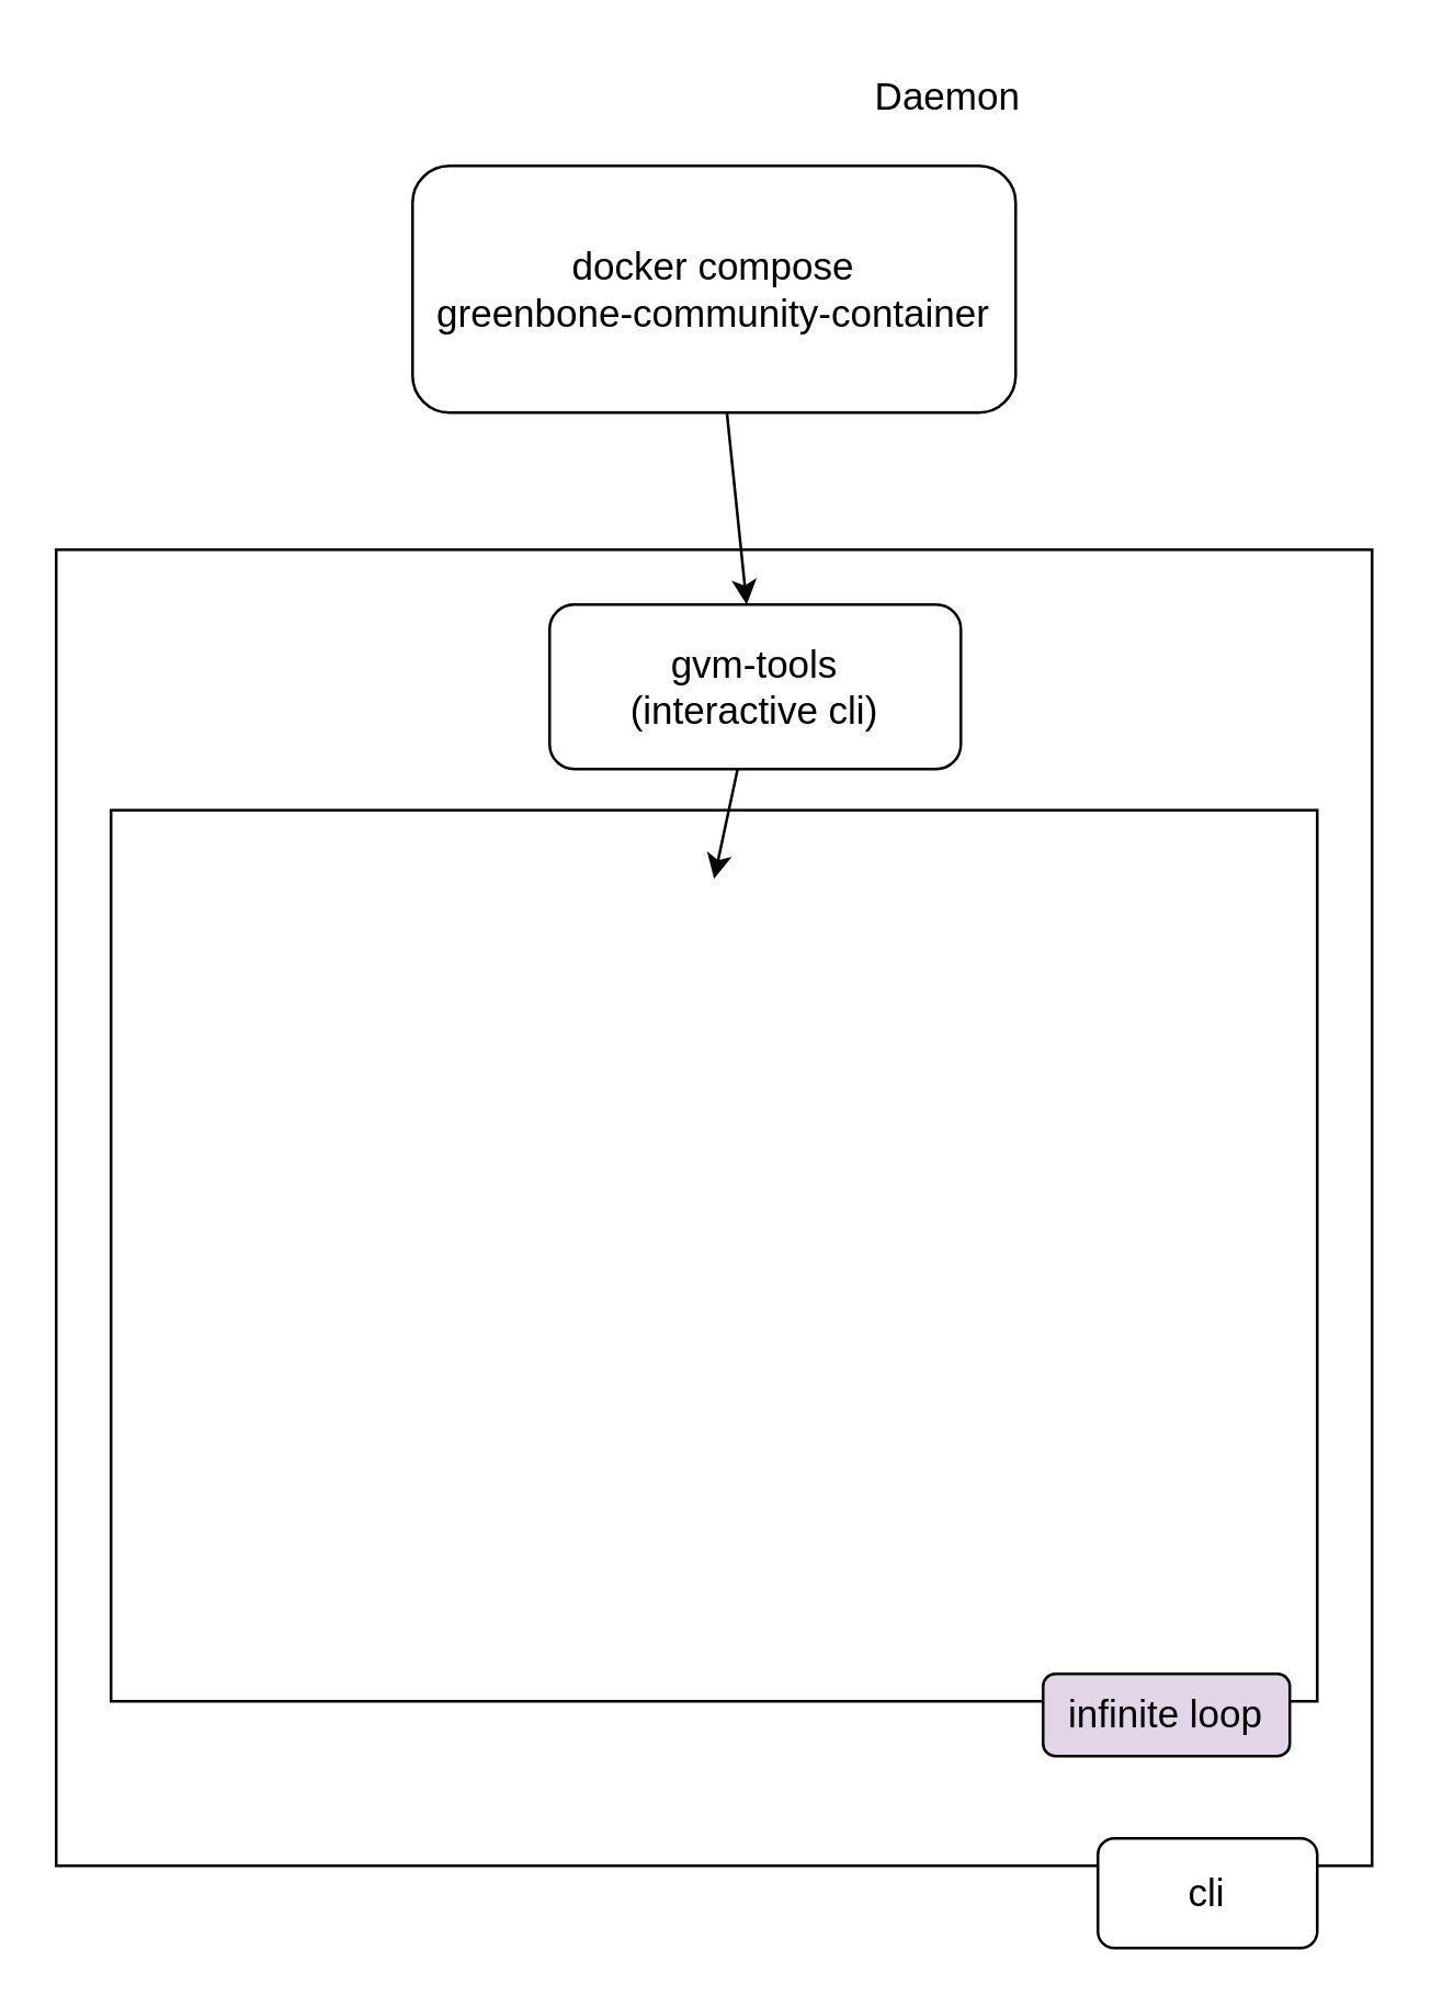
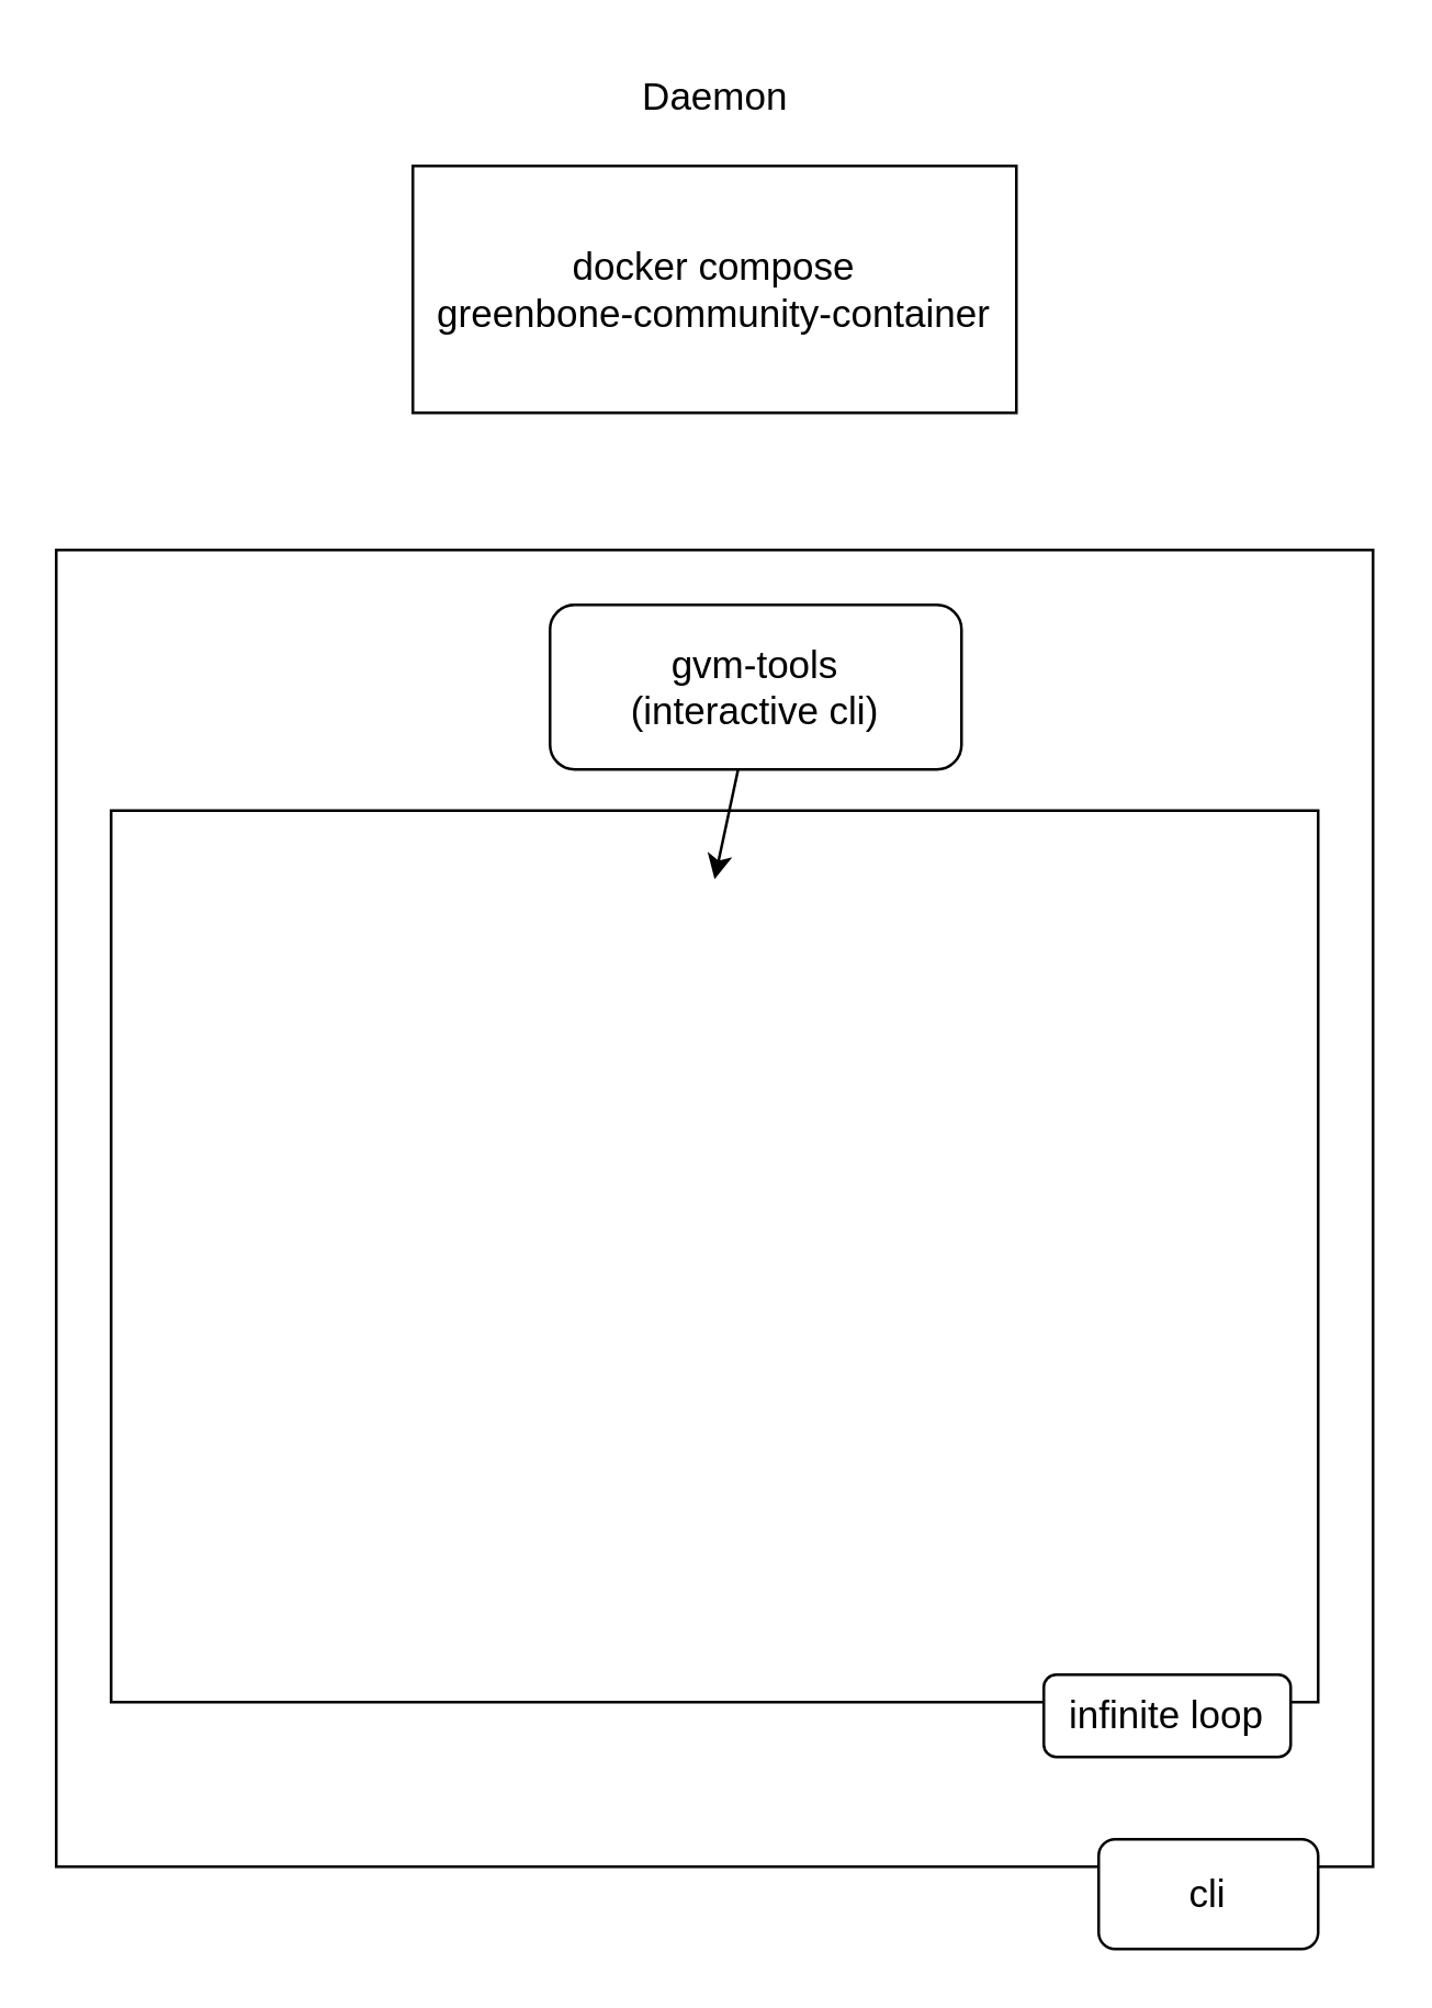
- <mxCell id="5" value="Daemon" style="text;html=1;align=center;verticalAlign=middle;resizable=0;points=[];autosize=1;strokeColor=none;fillColor=none;fontSize=14;" vertex="1" parent="1"><mxGeometry x="305" y="20" width="80" height="30" as="geometry" /></mxCell>
+ <mxCell id="5" value="Daemon" style="text;html=1;align=center;verticalAlign=middle;resizable=0;points=[];autosize=1;strokeColor=none;fillColor=none;fontSize=14;" vertex="1" parent="1"><mxGeometry x="220" y="20" width="80" height="30" as="geometry" /></mxCell>
- <mxCell id="4" value="&lt;font style=&quot;font-size: 14px;&quot;&gt;docker compose&lt;br&gt;greenbone-community-container&lt;br&gt;&lt;/font&gt;" style="rounded=1;whiteSpace=wrap;html=1;" vertex="1" parent="1"><mxGeometry x="150" y="60" width="220" height="90" as="geometry" /></mxCell>
+ <mxCell id="4" value="&lt;font style=&quot;font-size: 14px;&quot;&gt;docker compose&lt;br&gt;greenbone-community-container&lt;br&gt;&lt;/font&gt;" style="whiteSpace=wrap;html=1;rounded=0;" vertex="1" parent="1"><mxGeometry x="150" y="60" width="220" height="90" as="geometry" /></mxCell>
- <mxCell id="3" style="edgeStyle=none;html=1;fontSize=14;" edge="1" parent="1" source="4" target="8"><mxGeometry relative="1" as="geometry" /></mxCell>
- <mxCell id="10" value="infinite loop" style="rounded=1;whiteSpace=wrap;html=1;fontSize=14;fillColor=#e1d5e7;" vertex="1" parent="1"><mxGeometry x="380" y="610" width="90" height="30" as="geometry" /></mxCell>
+ <mxCell id="10" value="infinite loop" style="rounded=1;whiteSpace=wrap;html=1;fontSize=14;" vertex="1" parent="1"><mxGeometry x="380" y="610" width="90" height="30" as="geometry" /></mxCell>
